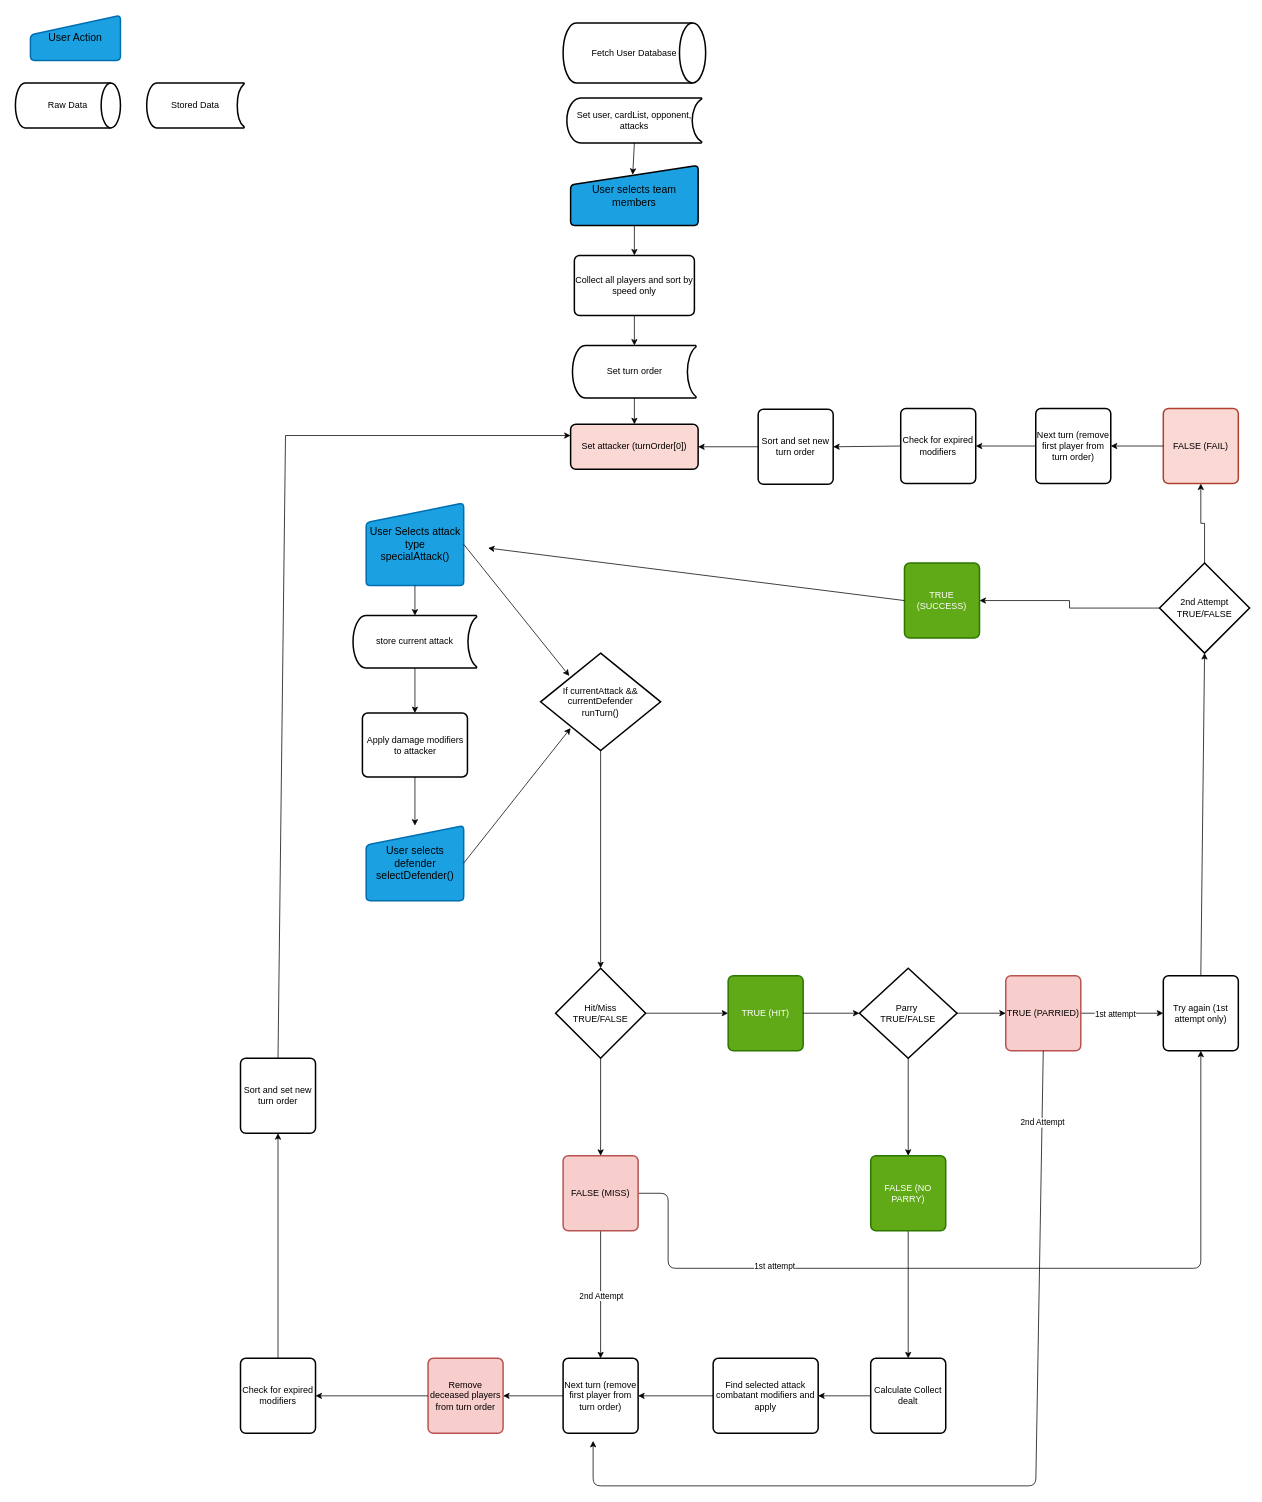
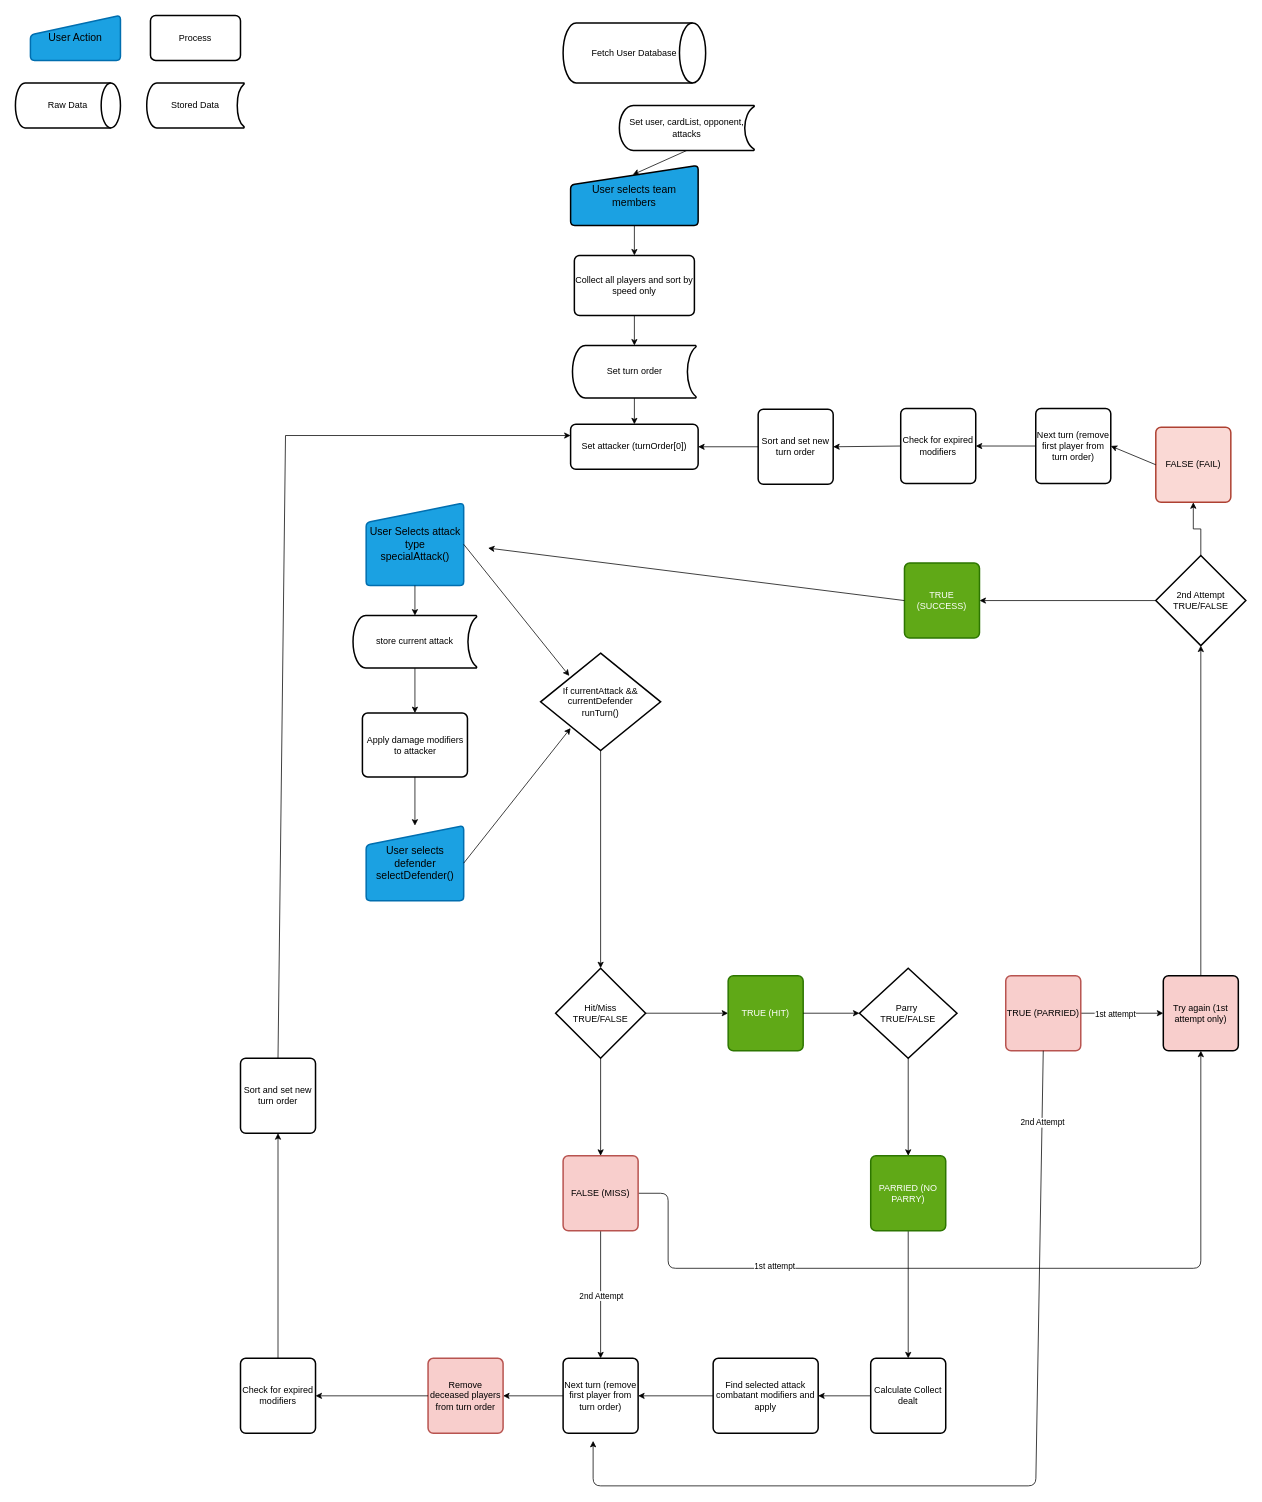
+ <mxCell id="34" value="Process" style="rounded=1;whiteSpace=wrap;html=1;absoluteArcSize=1;arcSize=14;strokeWidth=2;labelBackgroundColor=none;" parent="1" vertex="1"><mxGeometry x="200" y="20" width="120" height="60" as="geometry" /></mxCell>
- <mxCell id="51" value="Set user, cardList, opponent, attacks" style="strokeWidth=2;html=1;shape=mxgraph.flowchart.stored_data;whiteSpace=wrap;" parent="1" vertex="1"><mxGeometry x="755" y="130" width="180" height="60" as="geometry" /></mxCell>
+ <mxCell id="51" value="Set user, cardList, opponent, attacks" style="strokeWidth=2;html=1;shape=mxgraph.flowchart.stored_data;whiteSpace=wrap;" parent="1" vertex="1"><mxGeometry x="825" y="140" width="180" height="60" as="geometry" /></mxCell>
- <mxCell id="39" value="FALSE (FAIL)" style="rounded=1;whiteSpace=wrap;html=1;absoluteArcSize=1;arcSize=14;strokeWidth=2;labelBackgroundColor=none;fillColor=#fad9d5;strokeColor=#ae4132;" parent="1" vertex="1"><mxGeometry x="1550" y="544" width="100" height="100" as="geometry" /></mxCell>
+ <mxCell id="39" value="FALSE (FAIL)" style="rounded=1;whiteSpace=wrap;html=1;absoluteArcSize=1;arcSize=14;strokeWidth=2;labelBackgroundColor=none;fillColor=#fad9d5;strokeColor=#ae4132;" parent="1" vertex="1"><mxGeometry x="1540" y="569" width="100" height="100" as="geometry" /></mxCell>
- <mxCell id="63" value="Set attacker (turnOrder[0])" style="rounded=1;whiteSpace=wrap;html=1;absoluteArcSize=1;arcSize=14;strokeWidth=2;labelBackgroundColor=none;fillColor=#fad9d5;" vertex="1" parent="1"><mxGeometry x="760" y="565" width="170" height="60" as="geometry" /></mxCell>
+ <mxCell id="63" value="Set attacker (turnOrder[0])" style="rounded=1;whiteSpace=wrap;html=1;absoluteArcSize=1;arcSize=14;strokeWidth=2;labelBackgroundColor=none;" vertex="1" parent="1"><mxGeometry x="760" y="565" width="170" height="60" as="geometry" /></mxCell>
- <mxCell id="62" value="2nd Attempt TRUE/FALSE" style="strokeWidth=2;html=1;shape=mxgraph.flowchart.decision;whiteSpace=wrap;" vertex="1" parent="1"><mxGeometry x="1545" y="750" width="120" height="120" as="geometry" /></mxCell>
+ <mxCell id="62" value="2nd Attempt TRUE/FALSE" style="strokeWidth=2;html=1;shape=mxgraph.flowchart.decision;whiteSpace=wrap;" vertex="1" parent="1"><mxGeometry x="1540" y="740" width="120" height="120" as="geometry" /></mxCell>
- <mxCell id="15" value="" style="edgeStyle=orthogonalEdgeStyle;rounded=1;orthogonalLoop=1;jettySize=auto;html=1;labelBackgroundColor=none;fontColor=default;" parent="1" source="58" target="19" edge="1"><mxGeometry relative="1" as="geometry"><mxPoint x="1260" y="1350" as="sourcePoint" /></mxGeometry></mxCell>
- <mxCell id="24" value="Try again (1st attempt only)" style="rounded=1;whiteSpace=wrap;html=1;absoluteArcSize=1;arcSize=14;strokeWidth=2;labelBackgroundColor=none;" parent="1" vertex="1"><mxGeometry x="1550" y="1300" width="100" height="100" as="geometry" /></mxCell>
+ <mxCell id="24" value="Try again (1st attempt only)" style="rounded=1;whiteSpace=wrap;html=1;absoluteArcSize=1;arcSize=14;strokeWidth=2;labelBackgroundColor=none;fillColor=#f8cecc;" parent="1" vertex="1"><mxGeometry x="1550" y="1300" width="100" height="100" as="geometry" /></mxCell>
- <mxCell id="21" value="FALSE (NO PARRY)" style="rounded=1;whiteSpace=wrap;html=1;absoluteArcSize=1;arcSize=14;strokeWidth=2;labelBackgroundColor=none;fillColor=#60a917;strokeColor=#2D7600;fontColor=#ffffff;" parent="1" vertex="1"><mxGeometry x="1160" y="1540" width="100" height="100" as="geometry" /></mxCell>
+ <mxCell id="21" value="PARRIED (NO PARRY)" style="rounded=1;whiteSpace=wrap;html=1;absoluteArcSize=1;arcSize=14;strokeWidth=2;labelBackgroundColor=none;fillColor=#60a917;strokeColor=#2D7600;fontColor=#ffffff;" parent="1" vertex="1"><mxGeometry x="1160" y="1540" width="100" height="100" as="geometry" /></mxCell>
